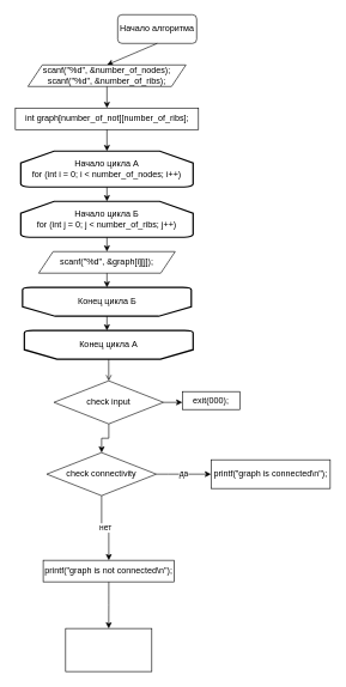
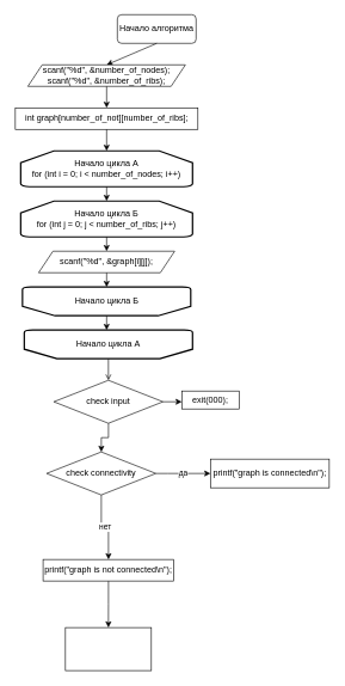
- <mxCell id="13" value="Конец цикла Б" style="strokeWidth=2;html=1;shape=mxgraph.flowchart.loop_limit;whiteSpace=wrap;direction=west;" vertex="1" parent="1"><mxGeometry x="30.5" y="400" width="235" height="40" as="geometry" /></mxCell>
+ <mxCell id="13" value="Начало цикла Б" style="strokeWidth=2;html=1;shape=mxgraph.flowchart.loop_limit;whiteSpace=wrap;direction=west;" vertex="1" parent="1"><mxGeometry x="30.5" y="400" width="235" height="40" as="geometry" /></mxCell>
- <mxCell id="14" value="Конец цикла А" style="strokeWidth=2;html=1;shape=mxgraph.flowchart.loop_limit;whiteSpace=wrap;direction=west;" vertex="1" parent="1"><mxGeometry x="33" y="460" width="235" height="40" as="geometry" /></mxCell>
+ <mxCell id="14" value="Начало цикла А" style="strokeWidth=2;html=1;shape=mxgraph.flowchart.loop_limit;whiteSpace=wrap;direction=west;" vertex="1" parent="1"><mxGeometry x="33" y="460" width="235" height="40" as="geometry" /></mxCell>
